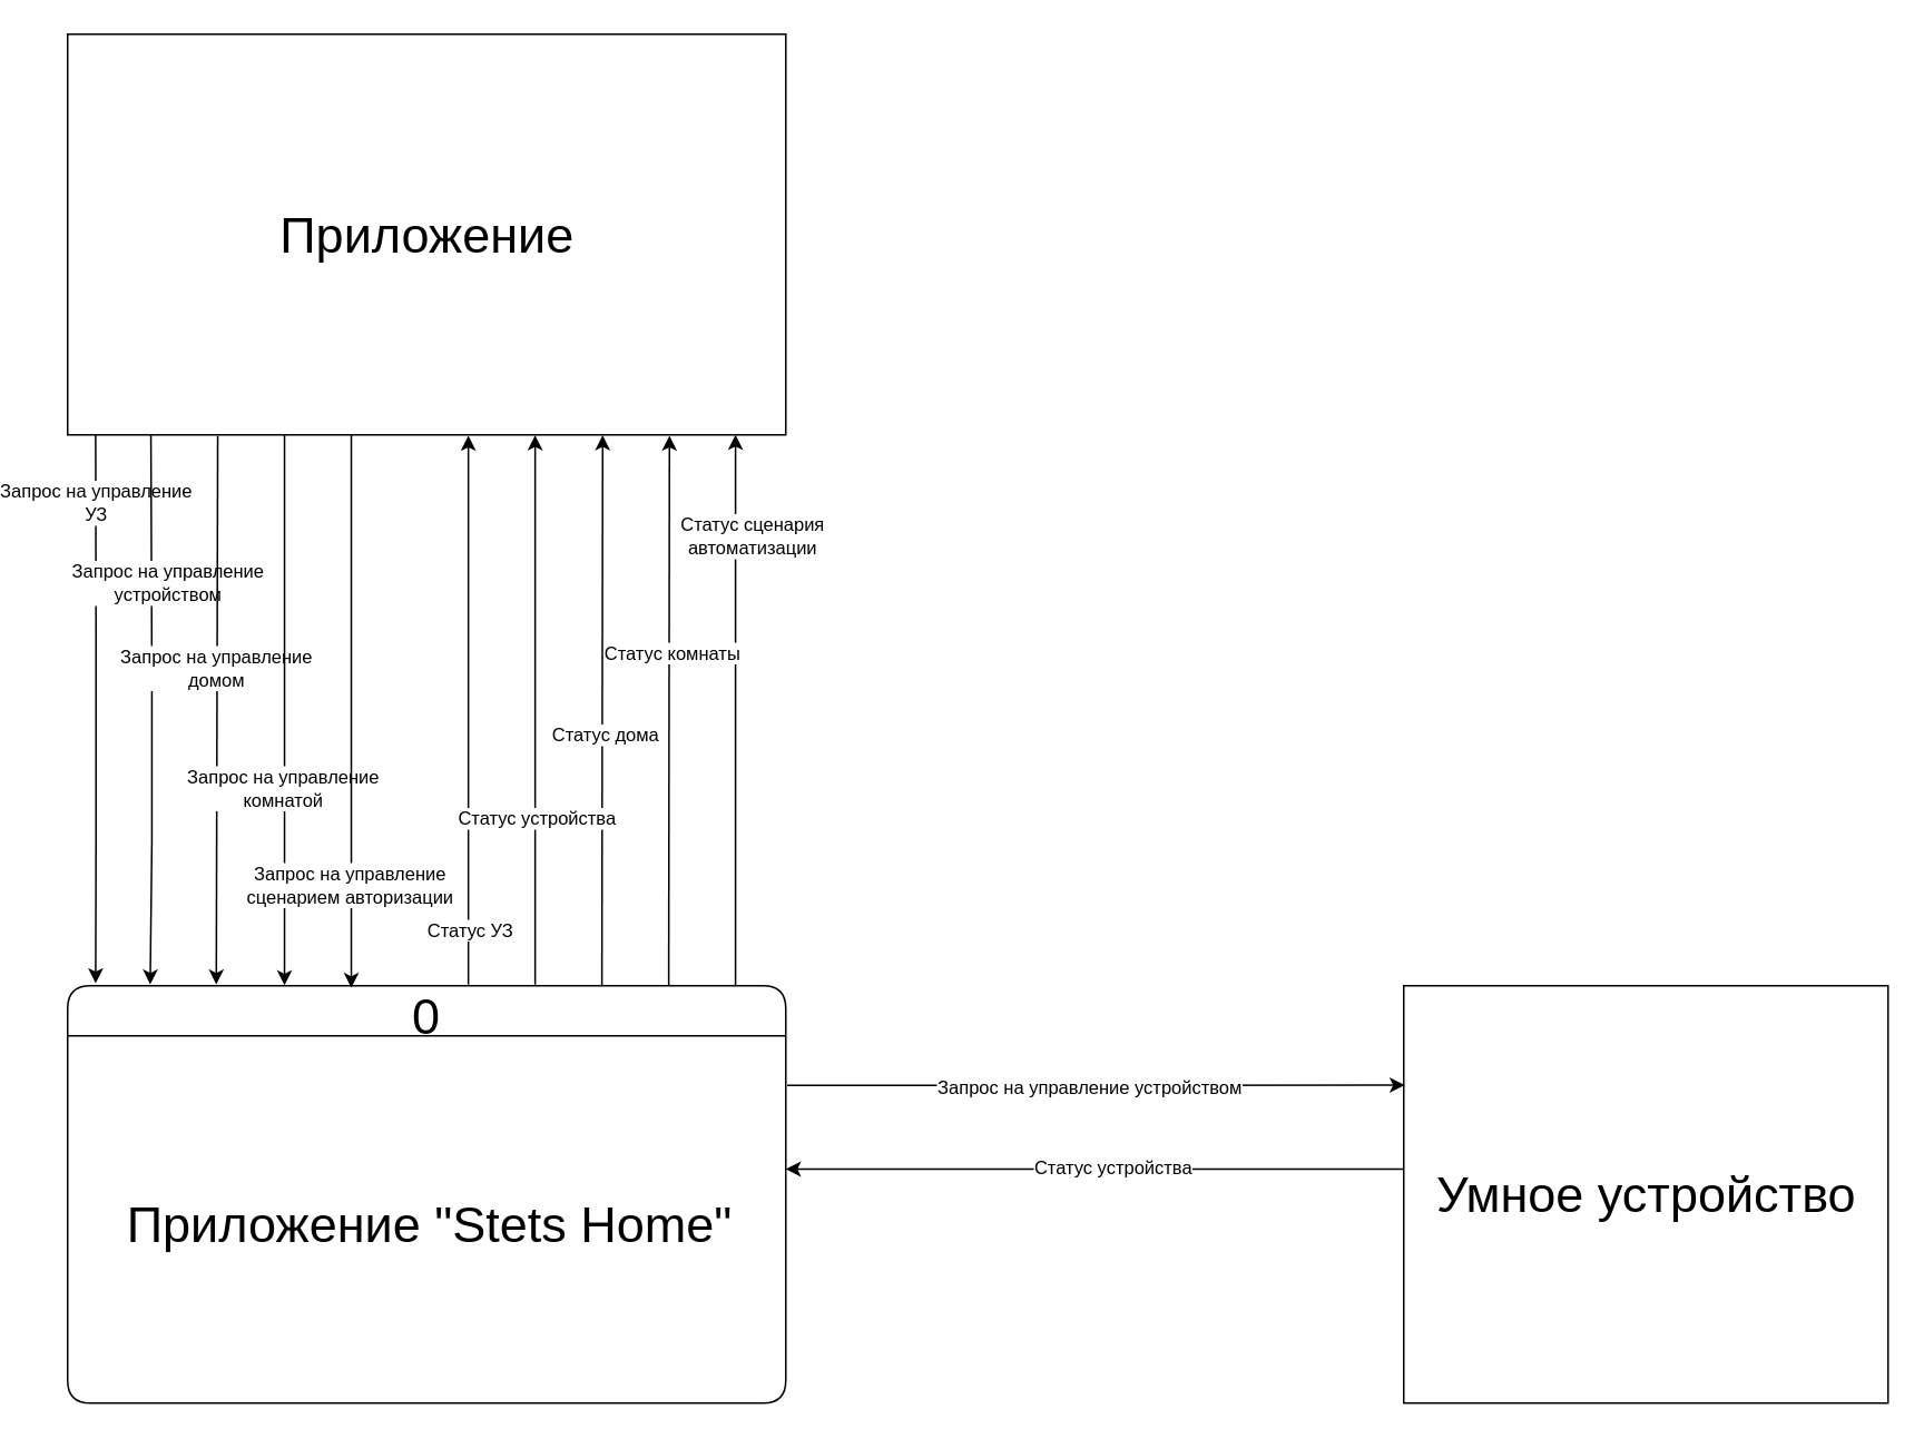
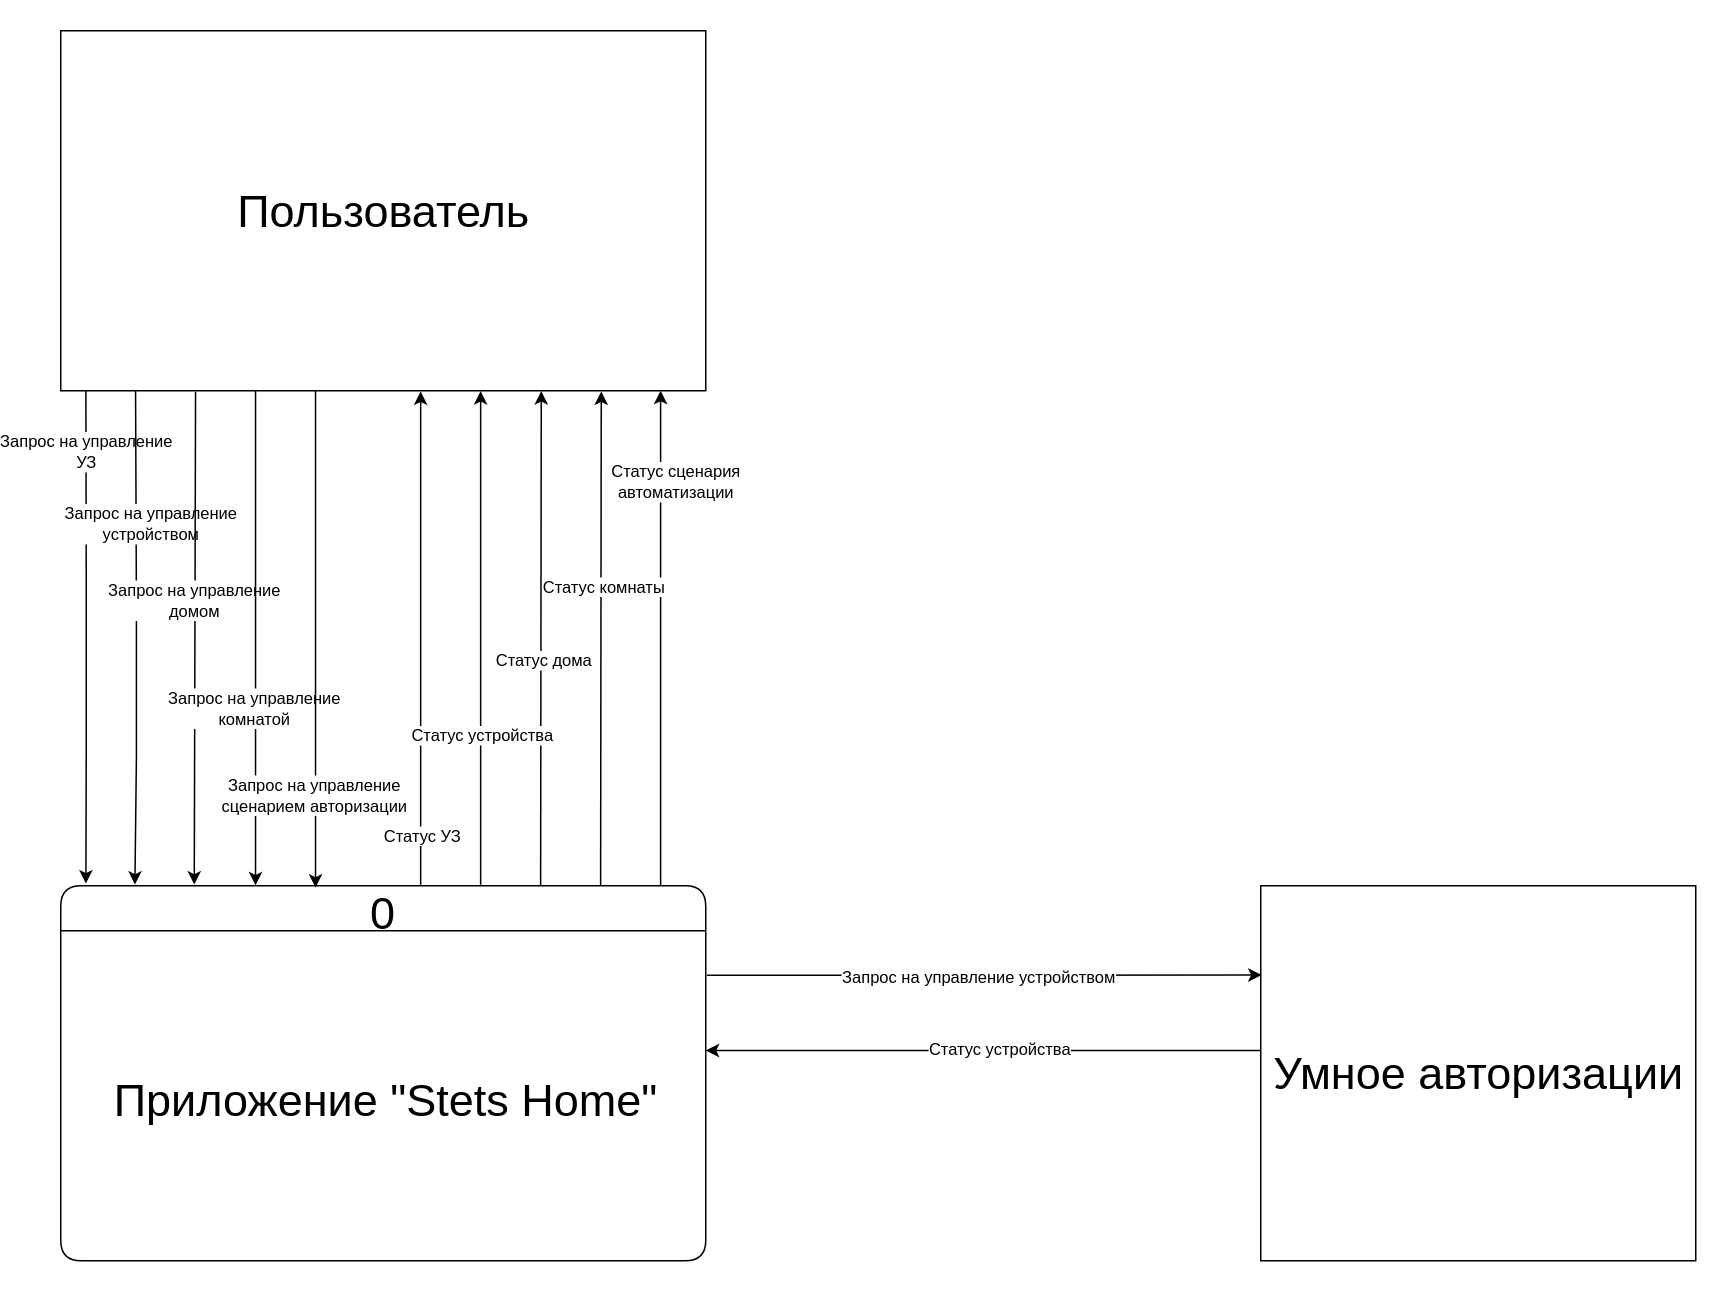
- <mxCell id="4" value="&lt;font style=&quot;font-size: 30px;&quot;&gt;Приложение&lt;/font&gt;" style="html=1;dashed=0;whitespace=wrap;fontSize=25;" parent="1" vertex="1"><mxGeometry x="20" y="20" width="430" height="240" as="geometry" /></mxCell>
+ <mxCell id="4" value="&lt;font style=&quot;font-size: 30px;&quot;&gt;Пользователь&lt;/font&gt;" style="html=1;dashed=0;whitespace=wrap;fontSize=25;" parent="1" vertex="1"><mxGeometry x="20" y="20" width="430" height="240" as="geometry" /></mxCell>
- <mxCell id="5" value="&lt;font style=&quot;font-size: 30px;&quot;&gt;Умное устройство&lt;/font&gt;" style="html=1;dashed=0;whitespace=wrap;fontSize=30;" parent="1" vertex="1"><mxGeometry x="820" y="590" width="290" height="250" as="geometry" /></mxCell>
+ <mxCell id="5" value="&lt;font style=&quot;font-size: 30px;&quot;&gt;Умное авторизации&lt;/font&gt;" style="html=1;dashed=0;whitespace=wrap;fontSize=30;" parent="1" vertex="1"><mxGeometry x="820" y="590" width="290" height="250" as="geometry" /></mxCell>
